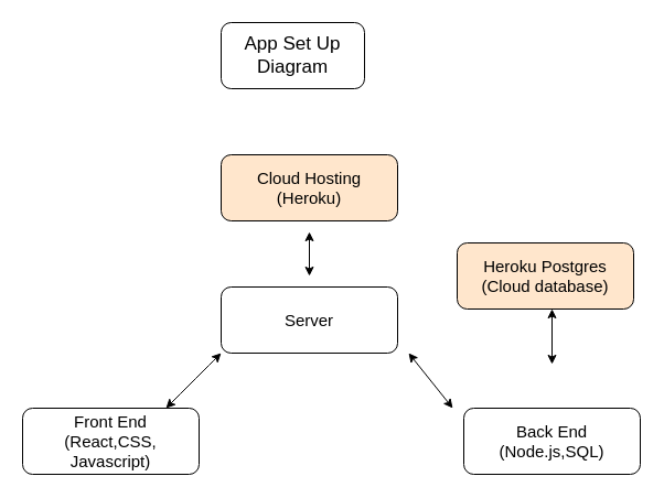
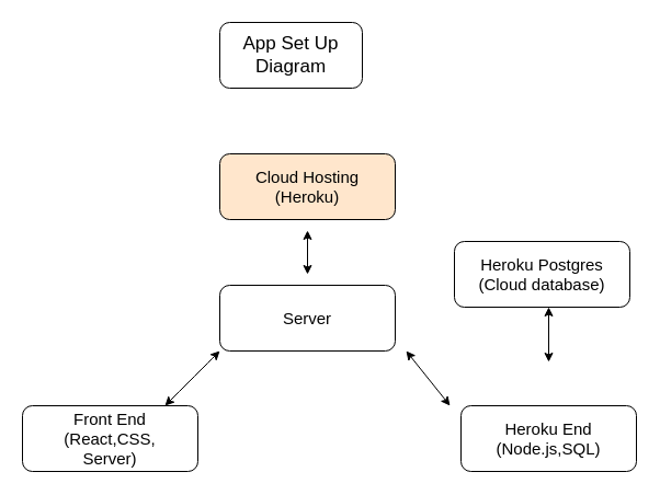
- <mxCell id="6" value="Heroku Postgres&lt;br&gt;(Cloud database)" style="rounded=1;whiteSpace=wrap;html=1;fontSize=15;fillColor=#ffe6cc;" vertex="1" parent="1"><mxGeometry x="414" y="220" width="160" height="60" as="geometry" /></mxCell>
+ <mxCell id="6" value="Heroku Postgres&lt;br&gt;(Cloud database)" style="rounded=1;whiteSpace=wrap;html=1;fontSize=15;" vertex="1" parent="1"><mxGeometry x="414" y="220" width="160" height="60" as="geometry" /></mxCell>
- <mxCell id="9" value="Front End&lt;br&gt;(React,CSS,&lt;br&gt;Javascript)" style="rounded=1;whiteSpace=wrap;html=1;fontSize=15;" vertex="1" parent="1"><mxGeometry x="20" y="370" width="160" height="60" as="geometry" /></mxCell>
+ <mxCell id="9" value="Front End&lt;br&gt;(React,CSS,&lt;br&gt;Server)" style="rounded=1;whiteSpace=wrap;html=1;fontSize=15;" vertex="1" parent="1"><mxGeometry x="20" y="370" width="160" height="60" as="geometry" /></mxCell>
- <mxCell id="7" value="Back End&lt;br&gt;(Node.js,SQL)" style="rounded=1;whiteSpace=wrap;html=1;fontSize=15;" vertex="1" parent="1"><mxGeometry x="420" y="370" width="160" height="60" as="geometry" /></mxCell>
+ <mxCell id="7" value="Heroku End&lt;br&gt;(Node.js,SQL)" style="rounded=1;whiteSpace=wrap;html=1;fontSize=15;" vertex="1" parent="1"><mxGeometry x="420" y="370" width="160" height="60" as="geometry" /></mxCell>
